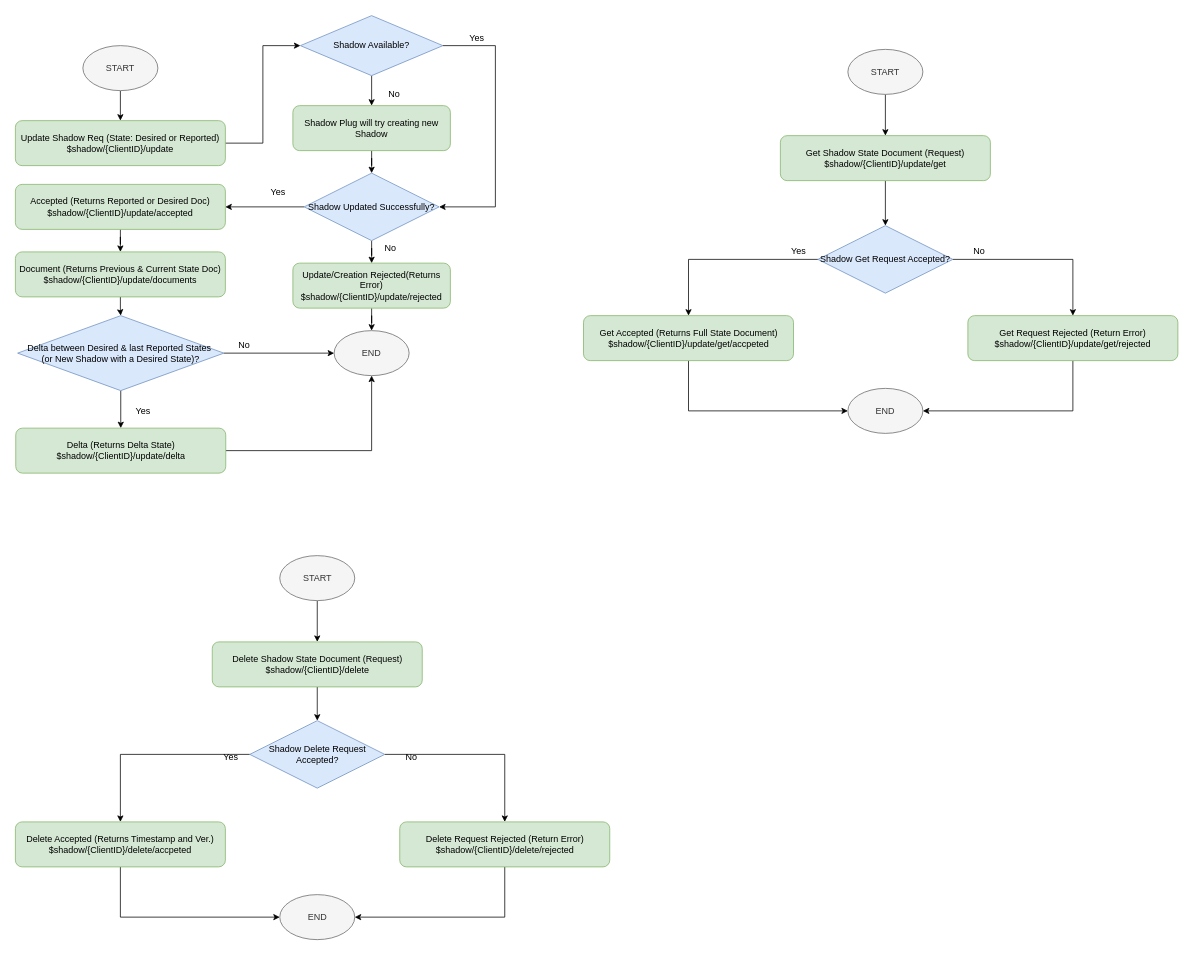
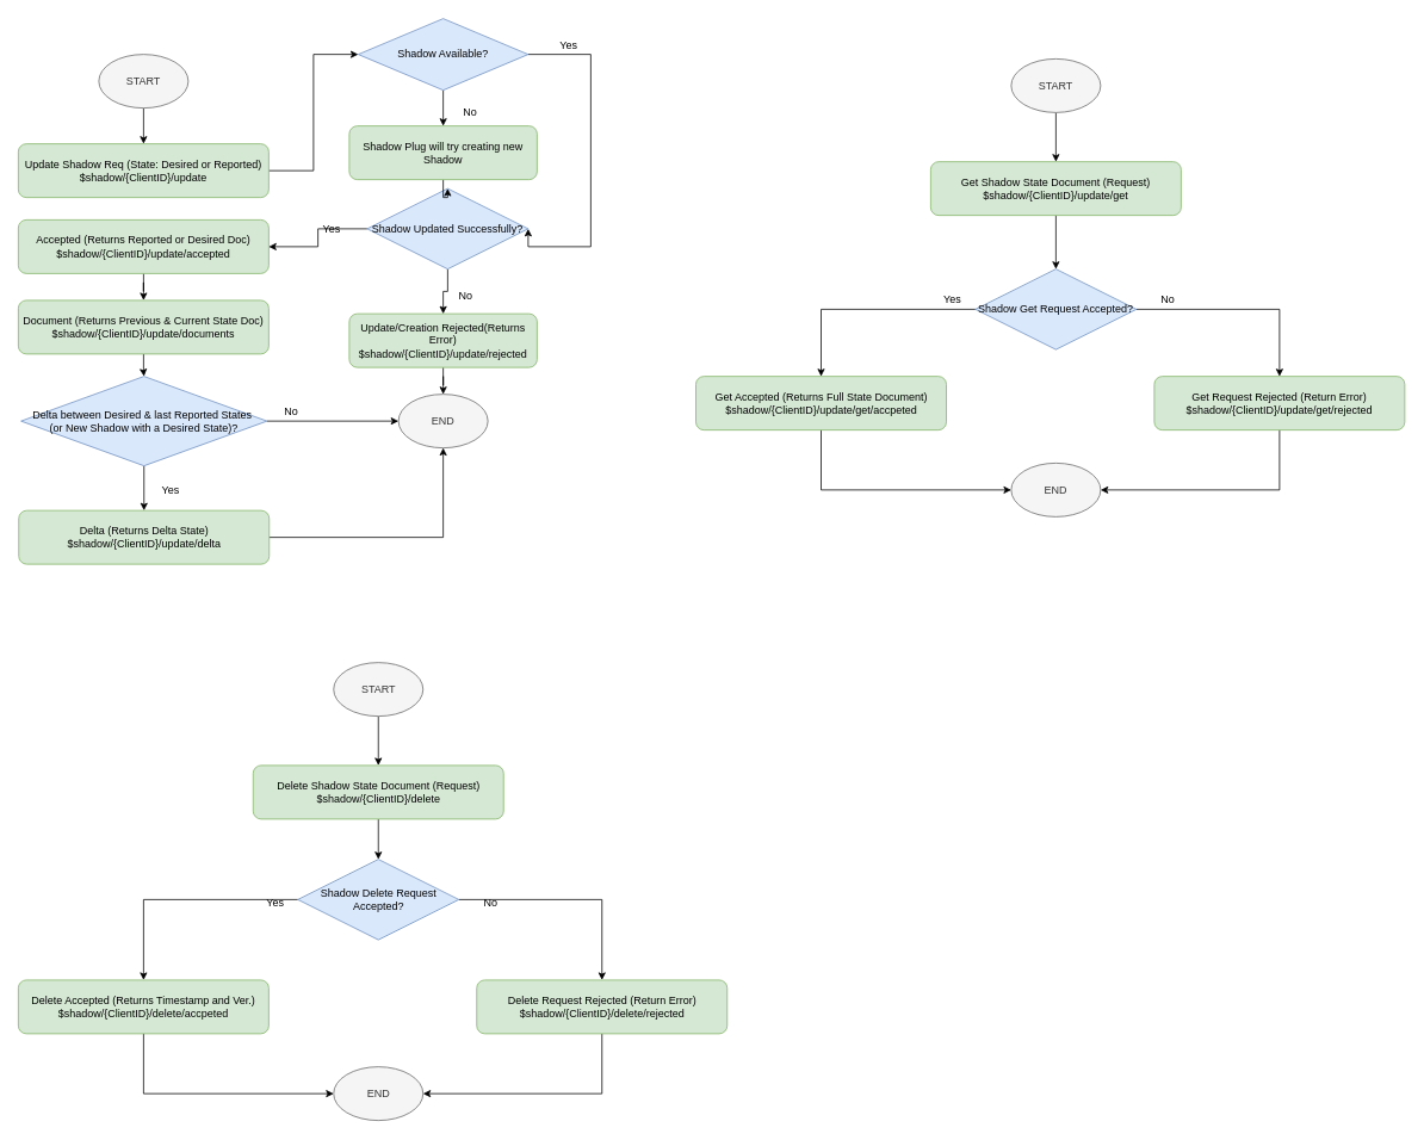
- <mxCell id="13" value="Shadow Updated Successfully?" style="rhombus;whiteSpace=wrap;html=1;fillColor=#dae8fc;strokeColor=#6c8ebf;" vertex="1" parent="1"><mxGeometry x="405" y="230" width="180" height="90" as="geometry" /></mxCell>
+ <mxCell id="13" value="Shadow Updated Successfully?" style="rhombus;whiteSpace=wrap;html=1;fillColor=#dae8fc;strokeColor=#6c8ebf;" vertex="1" parent="1"><mxGeometry x="410" y="210" width="180" height="90" as="geometry" /></mxCell>
